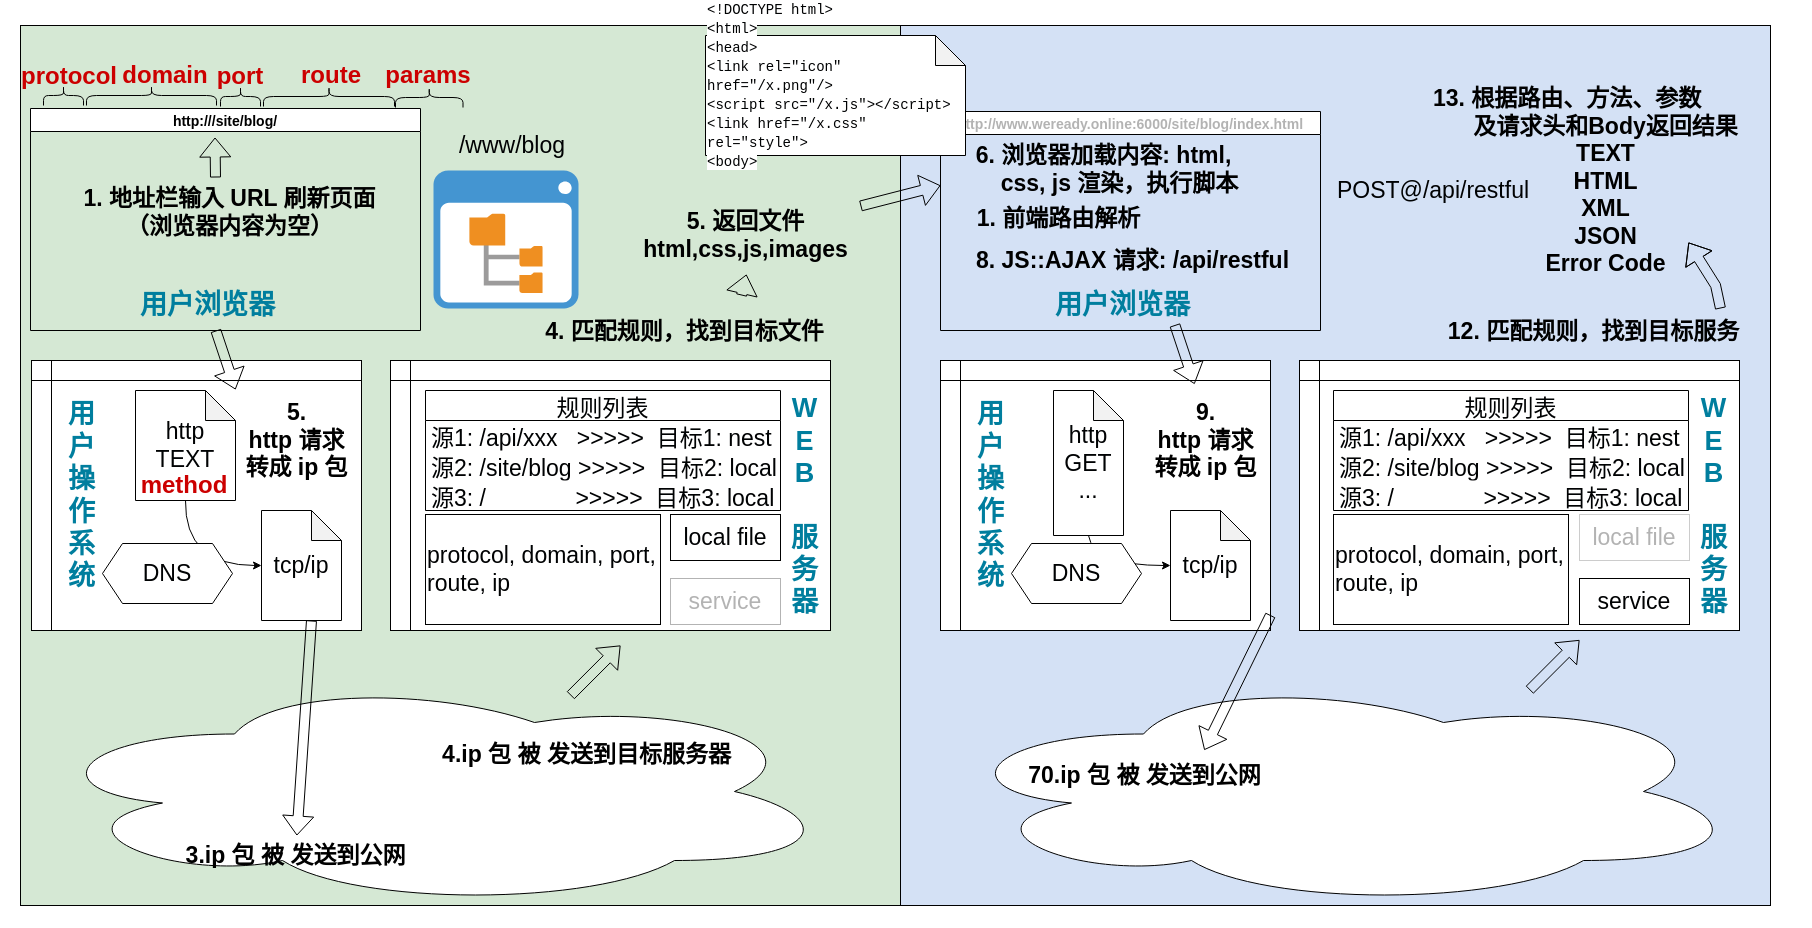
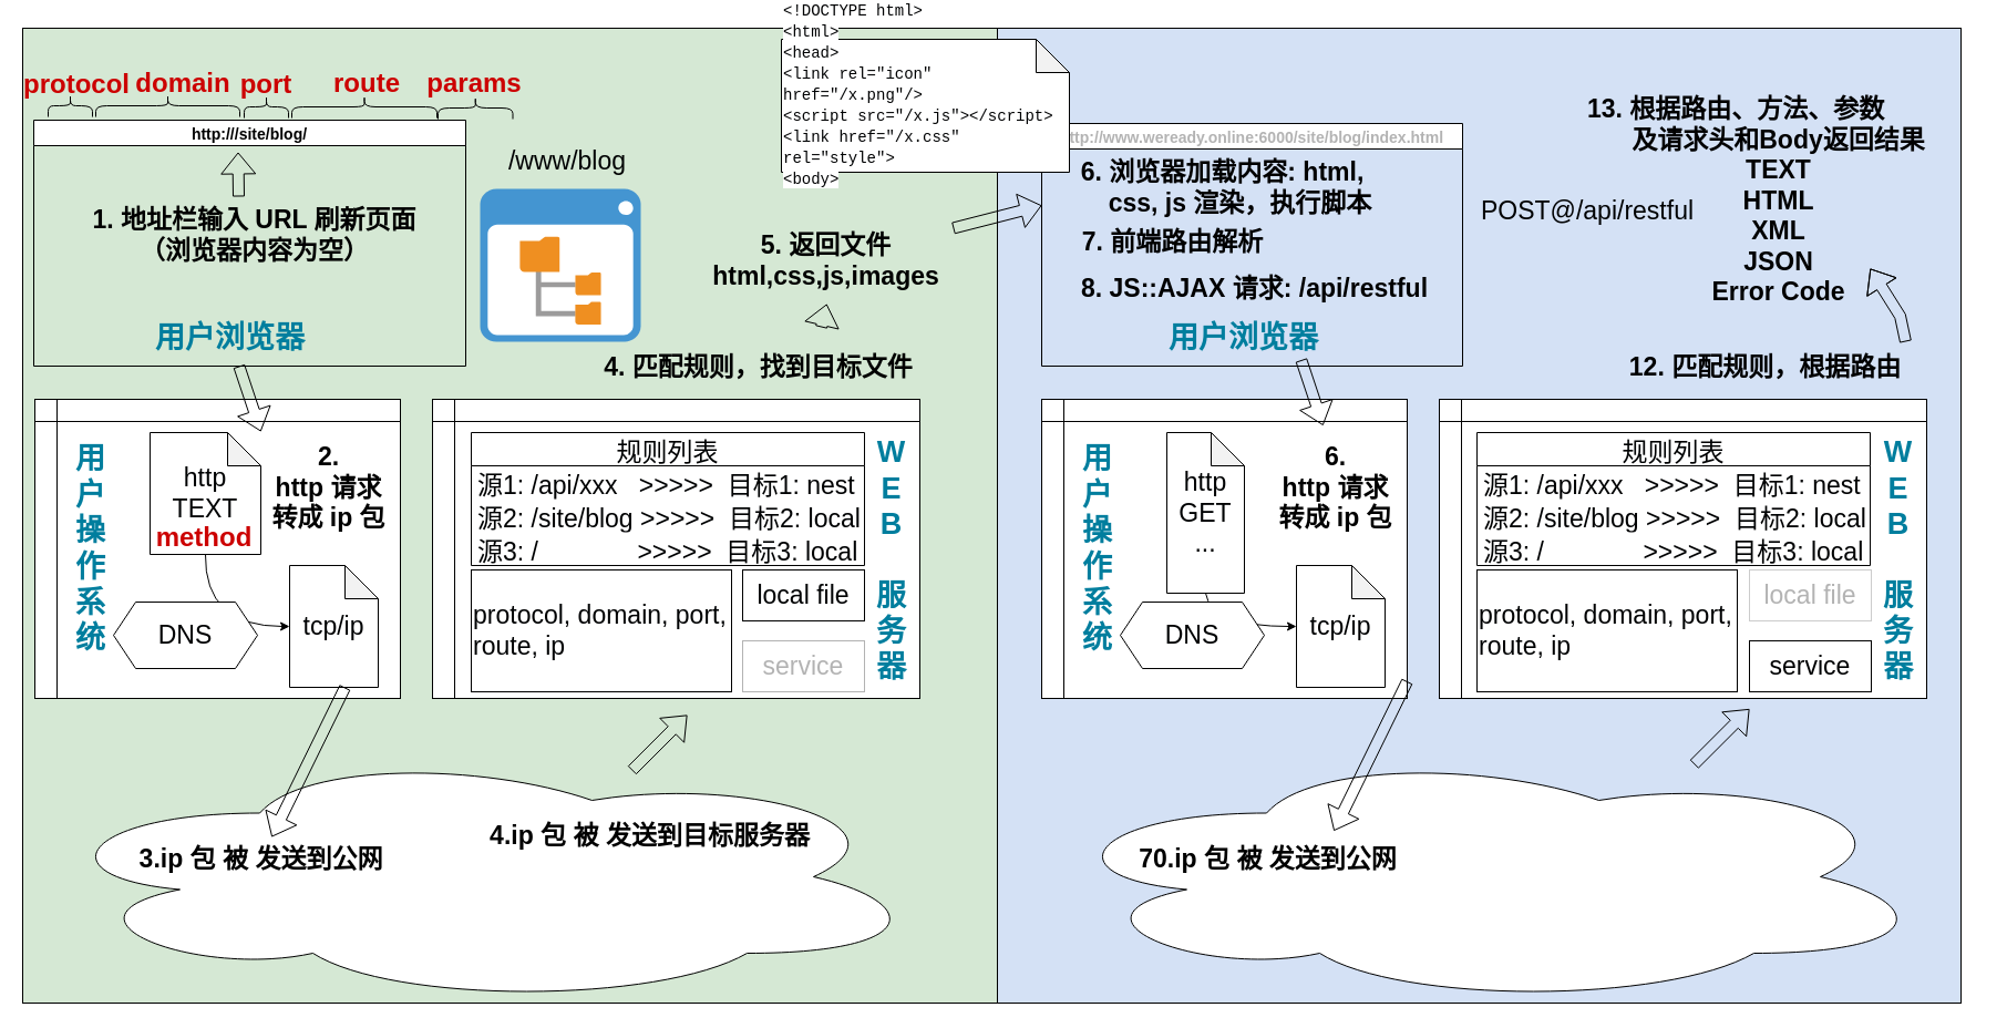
- <mxCell id="36" value="1. 前端路由解析" style="text;html=1;align=center;verticalAlign=middle;resizable=0;points=[];autosize=1;strokeColor=none;fillColor=none;fontSize=23;fontStyle=1" parent="32" vertex="1"><mxGeometry x="23" y="87" width="190" height="40" as="geometry" /></mxCell>
+ <mxCell id="36" value="7. 前端路由解析" style="text;html=1;align=center;verticalAlign=middle;resizable=0;points=[];autosize=1;strokeColor=none;fillColor=none;fontSize=23;fontStyle=1" parent="32" vertex="1"><mxGeometry x="23" y="87" width="190" height="40" as="geometry" /></mxCell>
- <mxCell id="50" value="12. 匹配规则，找到目标服务" style="text;html=1;align=center;verticalAlign=middle;resizable=0;points=[];autosize=1;strokeColor=none;fillColor=none;fontSize=23;fontStyle=1" parent="1" vertex="1"><mxGeometry x="1438" y="306" width="310" height="40" as="geometry" /></mxCell>
+ <mxCell id="50" value="12. 匹配规则，根据路由" style="text;html=1;align=center;verticalAlign=middle;resizable=0;points=[];autosize=1;strokeColor=none;fillColor=none;fontSize=23;fontStyle=1" parent="1" vertex="1"><mxGeometry x="1438" y="306" width="310" height="40" as="geometry" /></mxCell>
- <mxCell id="15" value="5. &lt;br&gt;http 请求&lt;br&gt;转成 ip 包" style="text;html=1;align=center;verticalAlign=middle;resizable=0;points=[];autosize=1;strokeColor=none;fillColor=none;fontSize=23;fontStyle=1" parent="1" vertex="1"><mxGeometry x="231" y="385" width="130" height="100" as="geometry" /></mxCell>
+ <mxCell id="15" value="2. &lt;br&gt;http 请求&lt;br&gt;转成 ip 包" style="text;html=1;align=center;verticalAlign=middle;resizable=0;points=[];autosize=1;strokeColor=none;fillColor=none;fontSize=23;fontStyle=1" parent="1" vertex="1"><mxGeometry x="231" y="385" width="130" height="100" as="geometry" /></mxCell>
- <mxCell id="43" value="9.&lt;br&gt;http 请求&lt;br&gt;转成 ip 包" style="text;html=1;align=center;verticalAlign=middle;resizable=0;points=[];autosize=1;strokeColor=none;fillColor=none;fontSize=23;fontStyle=1" parent="1" vertex="1"><mxGeometry x="1140" y="385" width="130" height="100" as="geometry" /></mxCell>
+ <mxCell id="43" value="6.&lt;br&gt;http 请求&lt;br&gt;转成 ip 包" style="text;html=1;align=center;verticalAlign=middle;resizable=0;points=[];autosize=1;strokeColor=none;fillColor=none;fontSize=23;fontStyle=1" parent="1" vertex="1"><mxGeometry x="1140" y="385" width="130" height="100" as="geometry" /></mxCell>
- <mxCell id="16" value="3.ip 包 被 发送到公网" style="text;html=1;align=center;verticalAlign=middle;resizable=0;points=[];autosize=1;strokeColor=none;fillColor=none;fontSize=23;fontStyle=1" parent="1" vertex="1"><mxGeometry x="175" y="830" width="240" height="40" as="geometry" /></mxCell>
+ <mxCell id="16" value="3.ip 包 被 发送到公网" style="text;html=1;align=center;verticalAlign=middle;resizable=0;points=[];autosize=1;strokeColor=none;fillColor=none;fontSize=23;fontStyle=1" parent="1" vertex="1"><mxGeometry x="115" y="750" width="240" height="40" as="geometry" /></mxCell>
